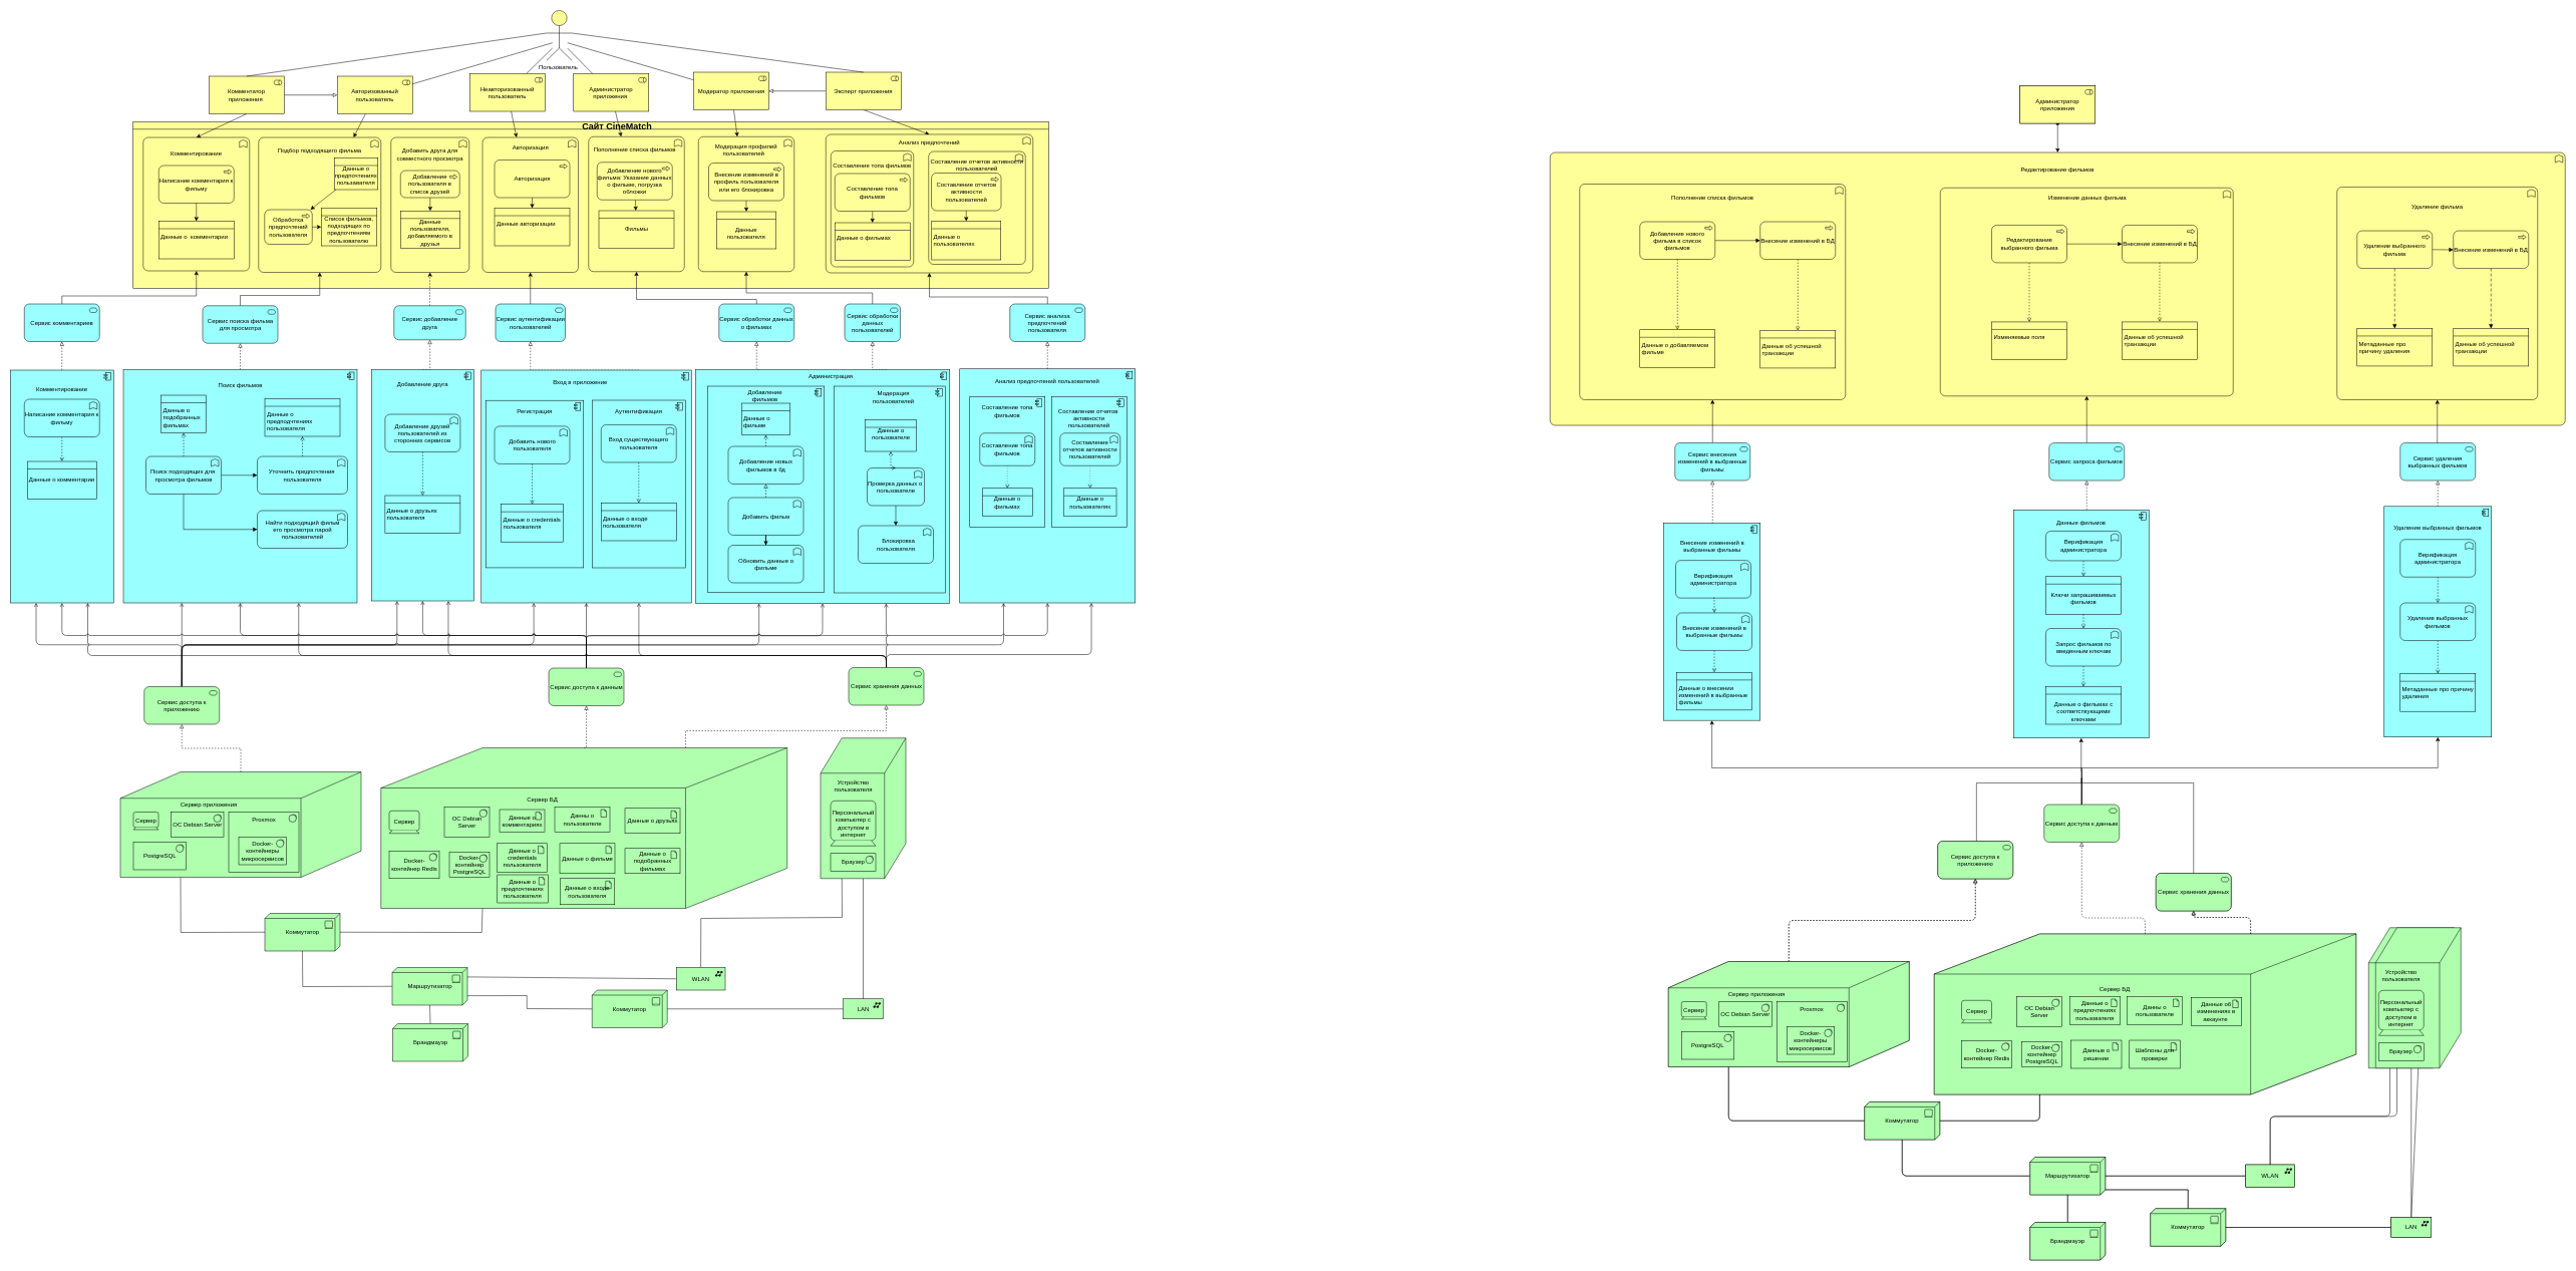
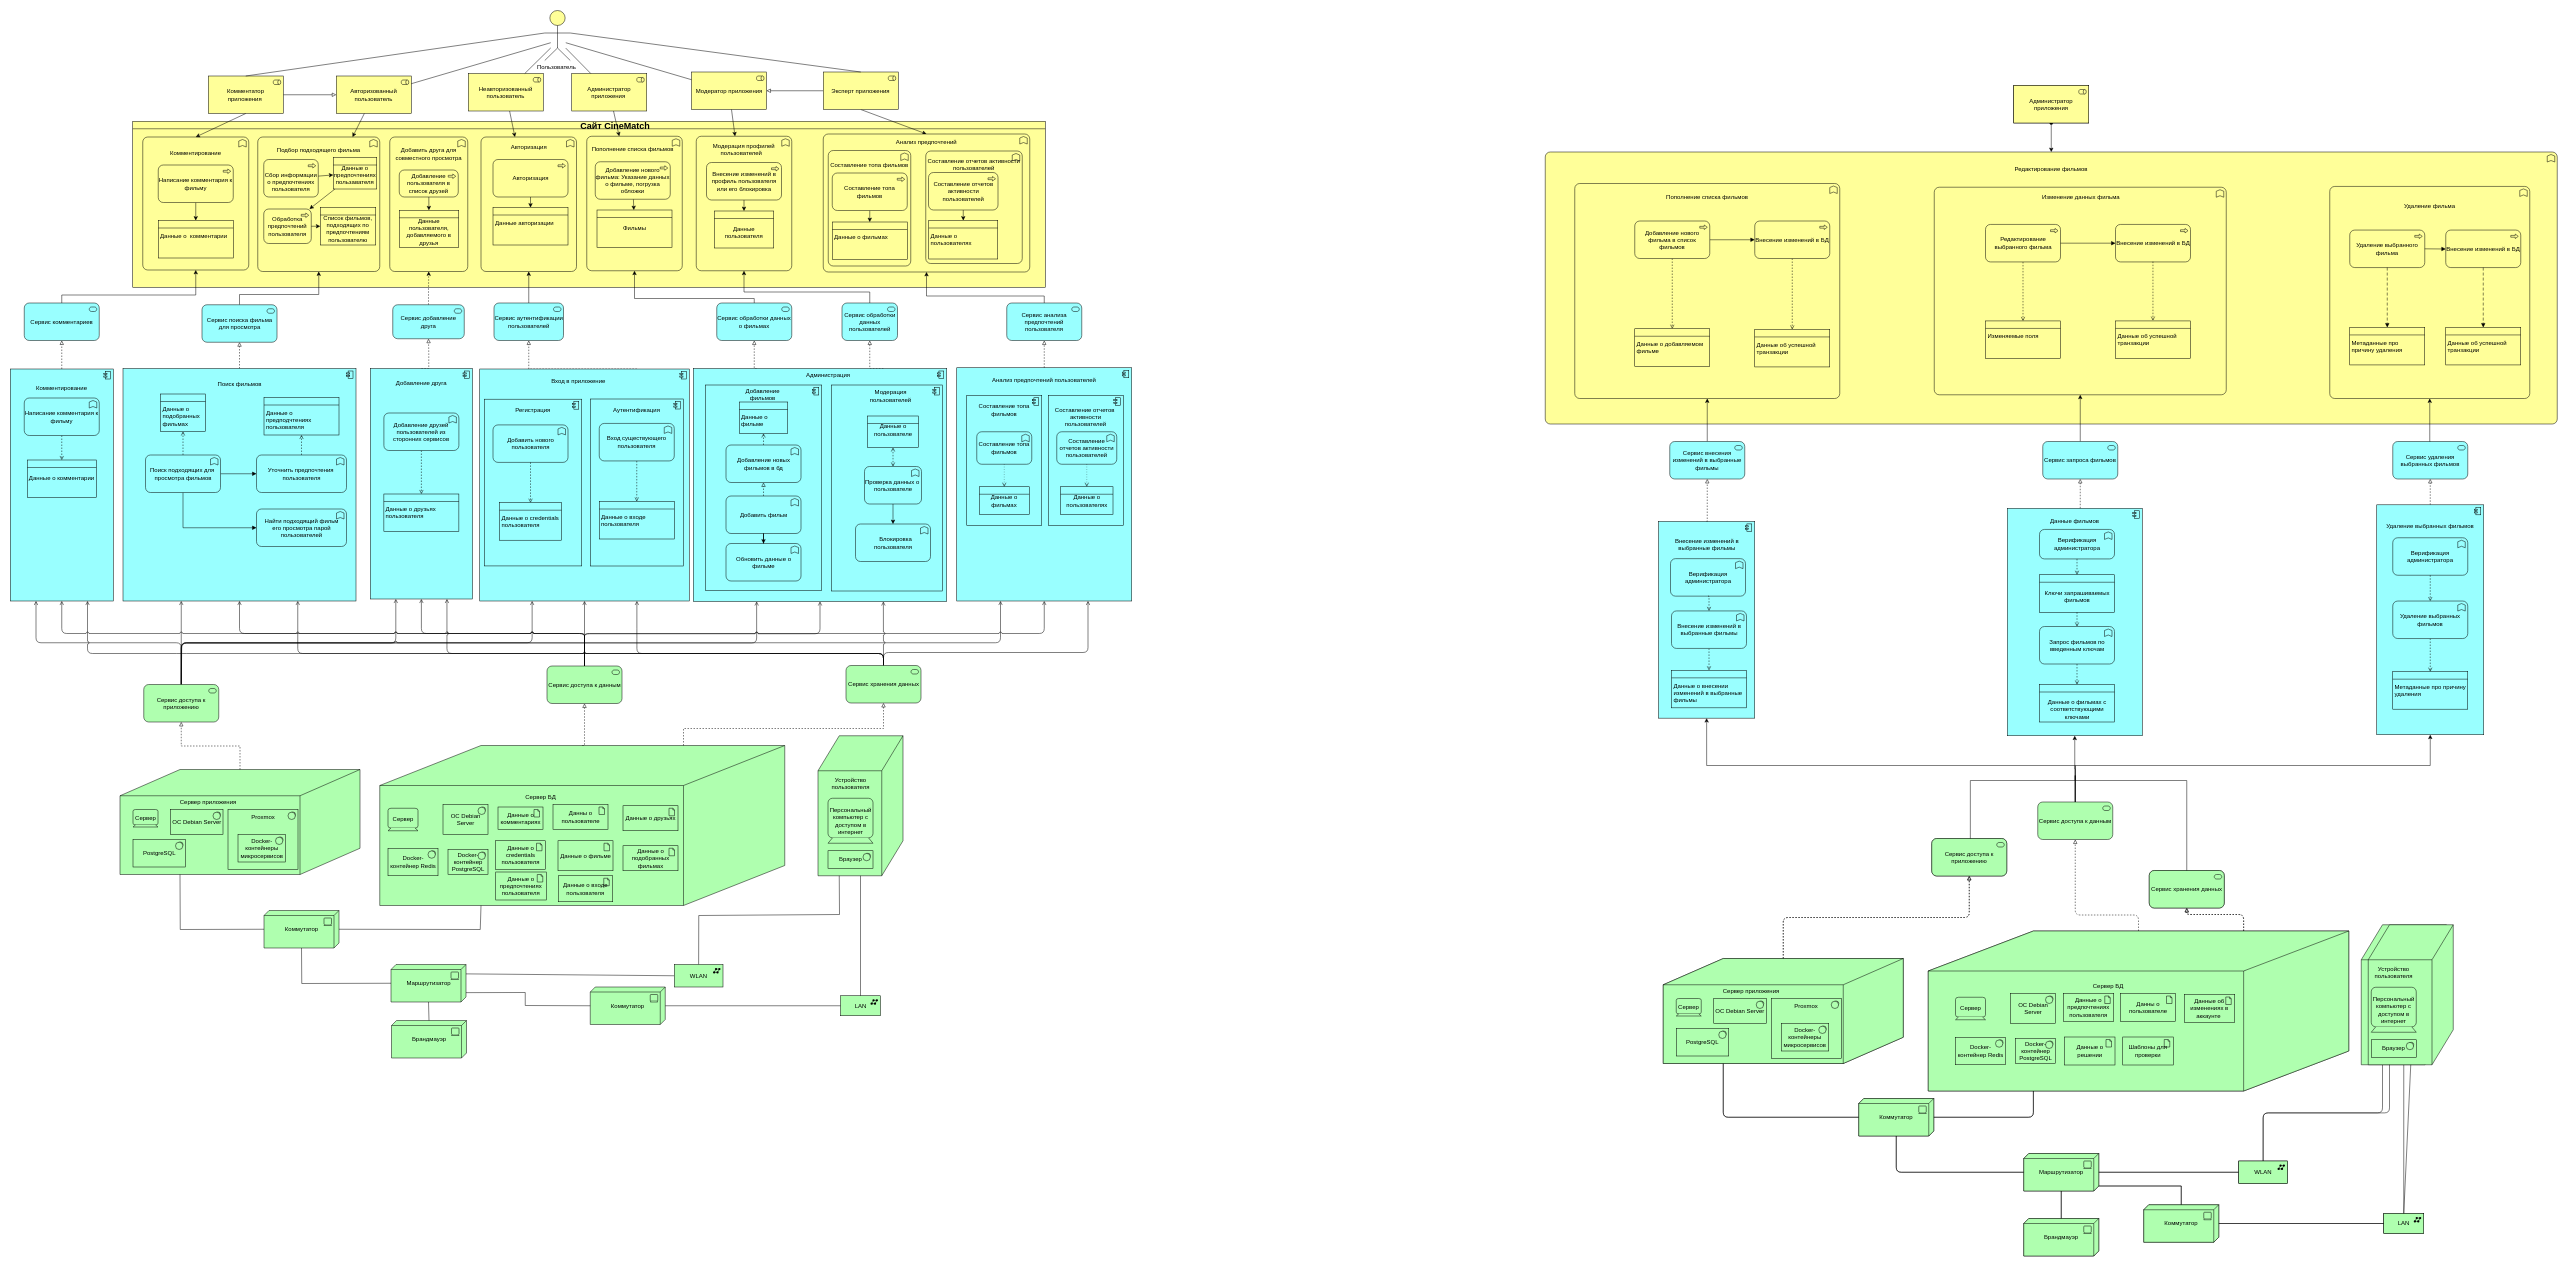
+ <mxCell id="21" value="" style="endArrow=classic;html=1;rounded=0;" edge="1" parent="1" source="19" target="20"><mxGeometry width="50" height="50" relative="1" as="geometry"><mxPoint x="916" y="319" as="sourcePoint" /><mxPoint x="966" y="269" as="targetPoint" /></mxGeometry></mxCell>
+ <mxCell id="19" value="&lt;br&gt;Сбор информации о предпочтениях пользователя" style="html=1;outlineConnect=0;whiteSpace=wrap;fillColor=#ffff99;shape=mxgraph.archimate3.application;appType=proc;archiType=rounded;" vertex="1" parent="1"><mxGeometry x="527" y="318" width="109" height="75" as="geometry" /></mxCell>
- <mxCell id="61" value="&lt;br&gt;Данные о пользователе" style="html=1;outlineConnect=0;whiteSpace=wrap;fillColor=#99ffff;shape=mxgraph.archimate3.businessObject;overflow=fill" vertex="1" parent="1"><mxGeometry x="1724.5" y="836" width="102" height="63" as="geometry" /></mxCell>
+ <mxCell id="61" value="&lt;br&gt;Данные о пользователе" style="html=1;outlineConnect=0;whiteSpace=wrap;fillColor=#99ffff;shape=mxgraph.archimate3.businessObject;overflow=fill" vertex="1" parent="1"><mxGeometry x="1734.5" y="831" width="102" height="63" as="geometry" /></mxCell>
